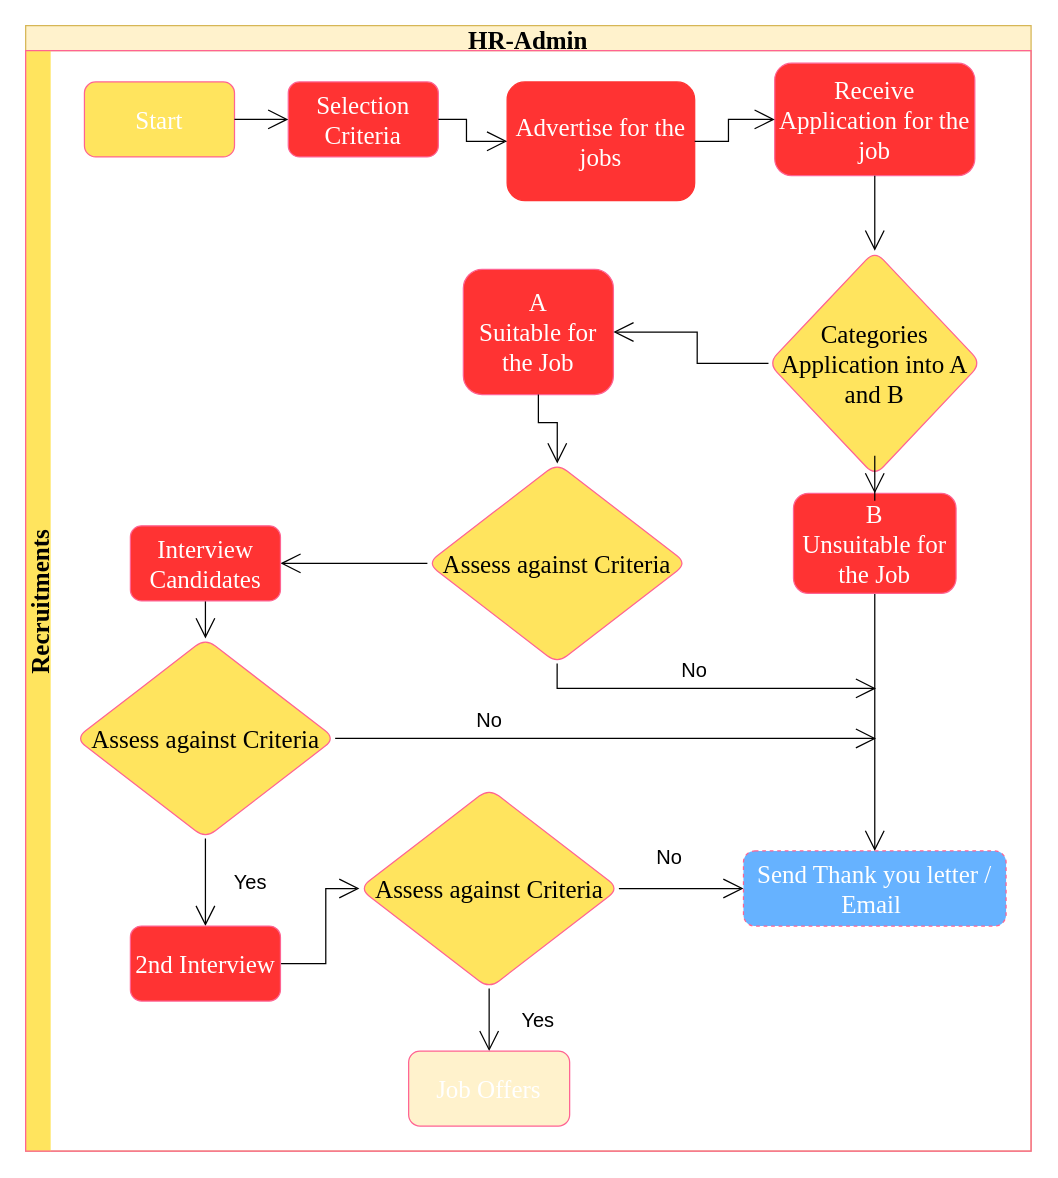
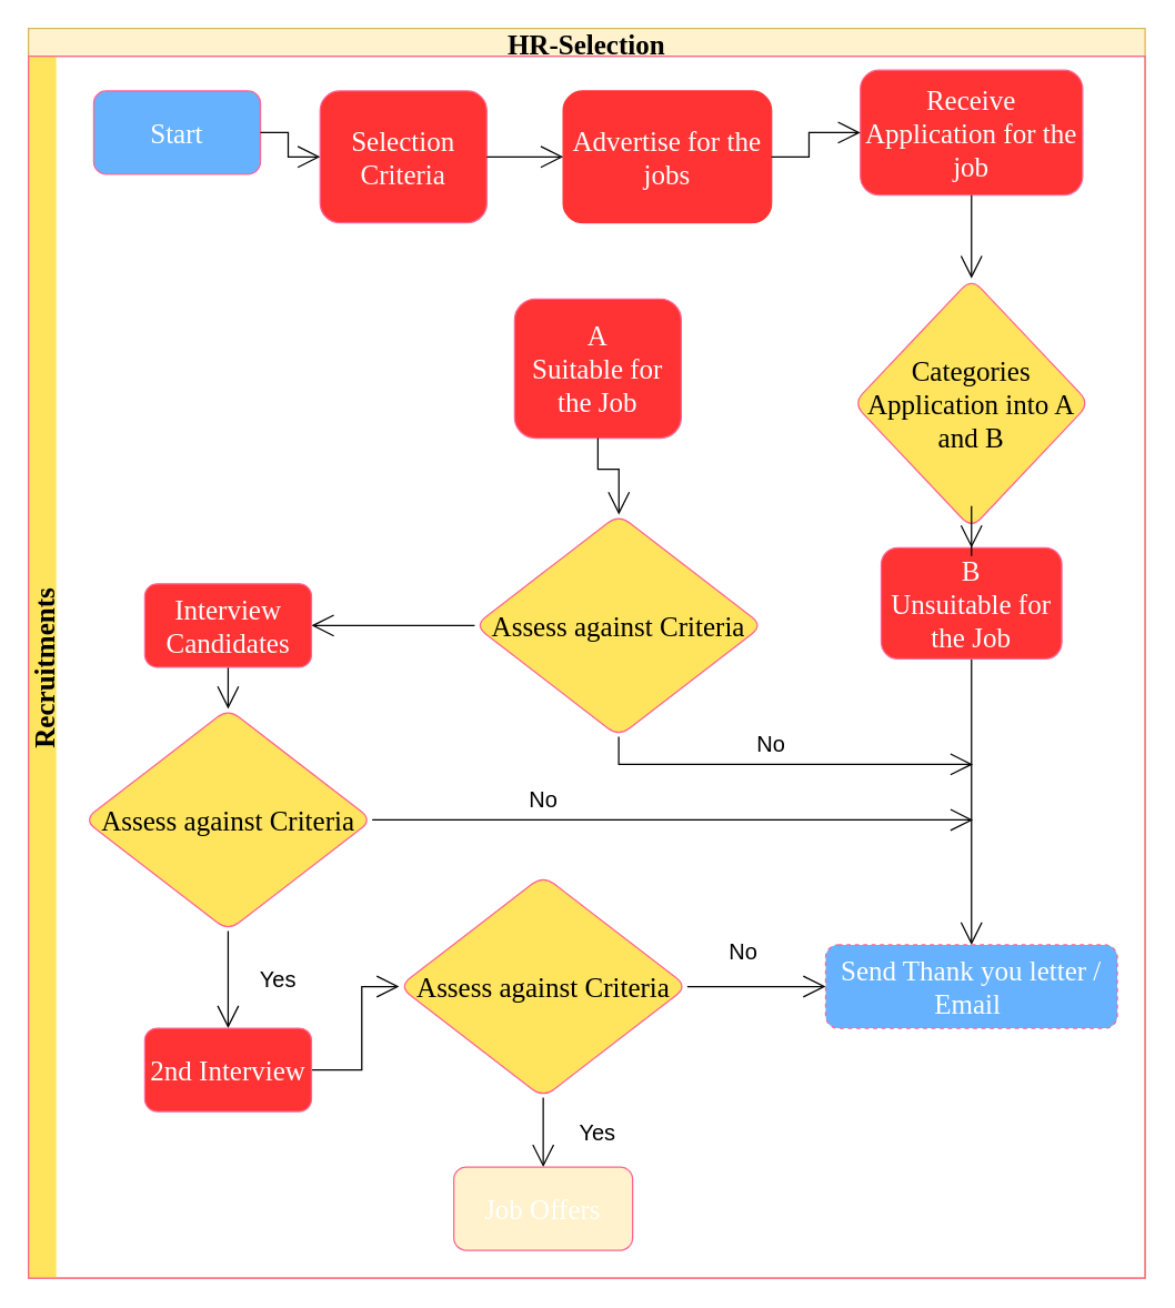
- <mxCell id="2" value="HR-Admin" style="swimlane;childLayout=stackLayout;resizeParent=1;resizeParentMax=0;horizontal=1;startSize=20;horizontalStack=0;hachureGap=4;fontFamily=Verdana;fontSize=20;strokeColor=#d6b656;fillColor=#fff2cc;" parent="1" vertex="1"><mxGeometry x="20" y="20" width="804" height="900" as="geometry" /></mxCell>
+ <mxCell id="2" value="HR-Selection" style="swimlane;childLayout=stackLayout;resizeParent=1;resizeParentMax=0;horizontal=1;startSize=20;horizontalStack=0;hachureGap=4;fontFamily=Verdana;fontSize=20;strokeColor=#d6b656;fillColor=#fff2cc;" parent="1" vertex="1"><mxGeometry x="20" y="20" width="804" height="900" as="geometry" /></mxCell>
- <mxCell id="4" value="Start" style="rounded=1;whiteSpace=wrap;html=1;hachureGap=4;fontFamily=Verdana;fontSize=20;fontColor=#FFFFFF;strokeColor=#FF6392;fillColor=#ffe45e;" parent="3" vertex="1"><mxGeometry x="47" y="25" width="120" height="60" as="geometry" /></mxCell>
+ <mxCell id="4" value="Start" style="rounded=1;whiteSpace=wrap;html=1;hachureGap=4;fontFamily=Verdana;fontSize=20;fontColor=#FFFFFF;strokeColor=#FF6392;fillColor=#66B2FF;" parent="3" vertex="1"><mxGeometry x="47" y="25" width="120" height="60" as="geometry" /></mxCell>
- <mxCell id="6" value="Selection Criteria" style="whiteSpace=wrap;html=1;fontSize=20;fontFamily=Verdana;fillColor=#FF3333;strokeColor=#FF6392;fontColor=#FFFFFF;rounded=1;hachureGap=4;" parent="3" vertex="1"><mxGeometry x="210" y="25" width="120" height="60" as="geometry" /></mxCell>
+ <mxCell id="6" value="Selection Criteria" style="whiteSpace=wrap;html=1;fontSize=20;fontFamily=Verdana;fillColor=#FF3333;strokeColor=#FF6392;fontColor=#FFFFFF;rounded=1;hachureGap=4;" parent="3" vertex="1"><mxGeometry x="210" y="25" width="120" height="95" as="geometry" /></mxCell>
- <mxCell id="14" value="" style="edgeStyle=orthogonalEdgeStyle;rounded=0;orthogonalLoop=1;jettySize=auto;html=1;fontSize=12;endArrow=open;startSize=14;endSize=14;" parent="3" source="11" target="13" edge="1"><mxGeometry relative="1" as="geometry" /></mxCell>
